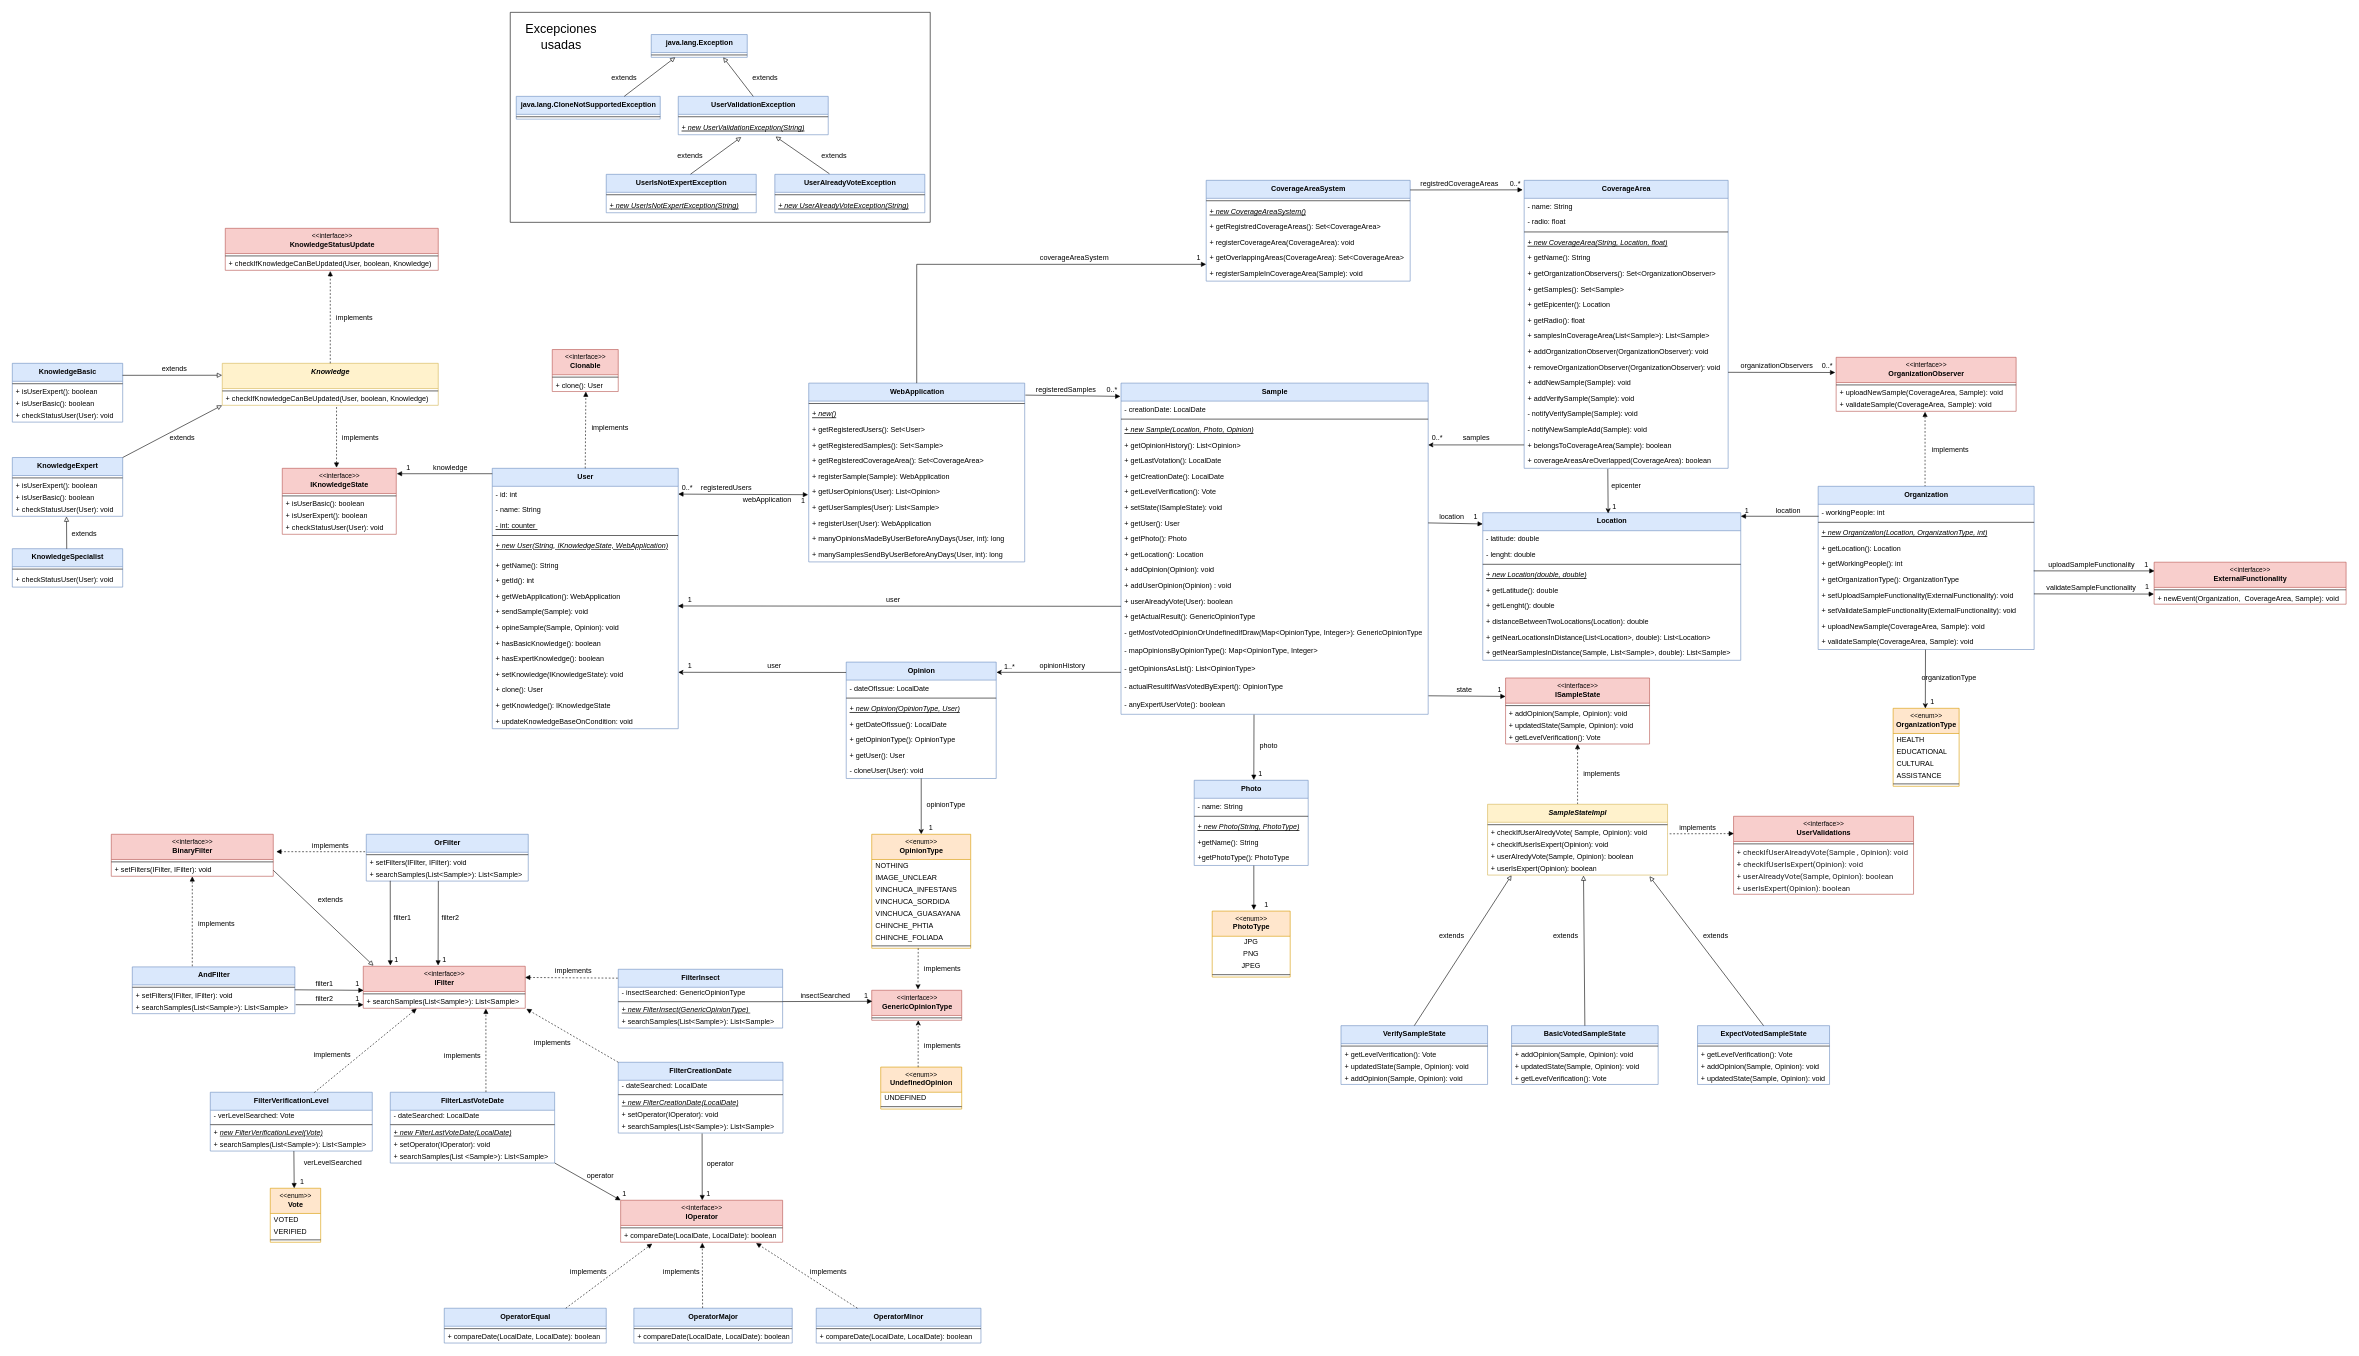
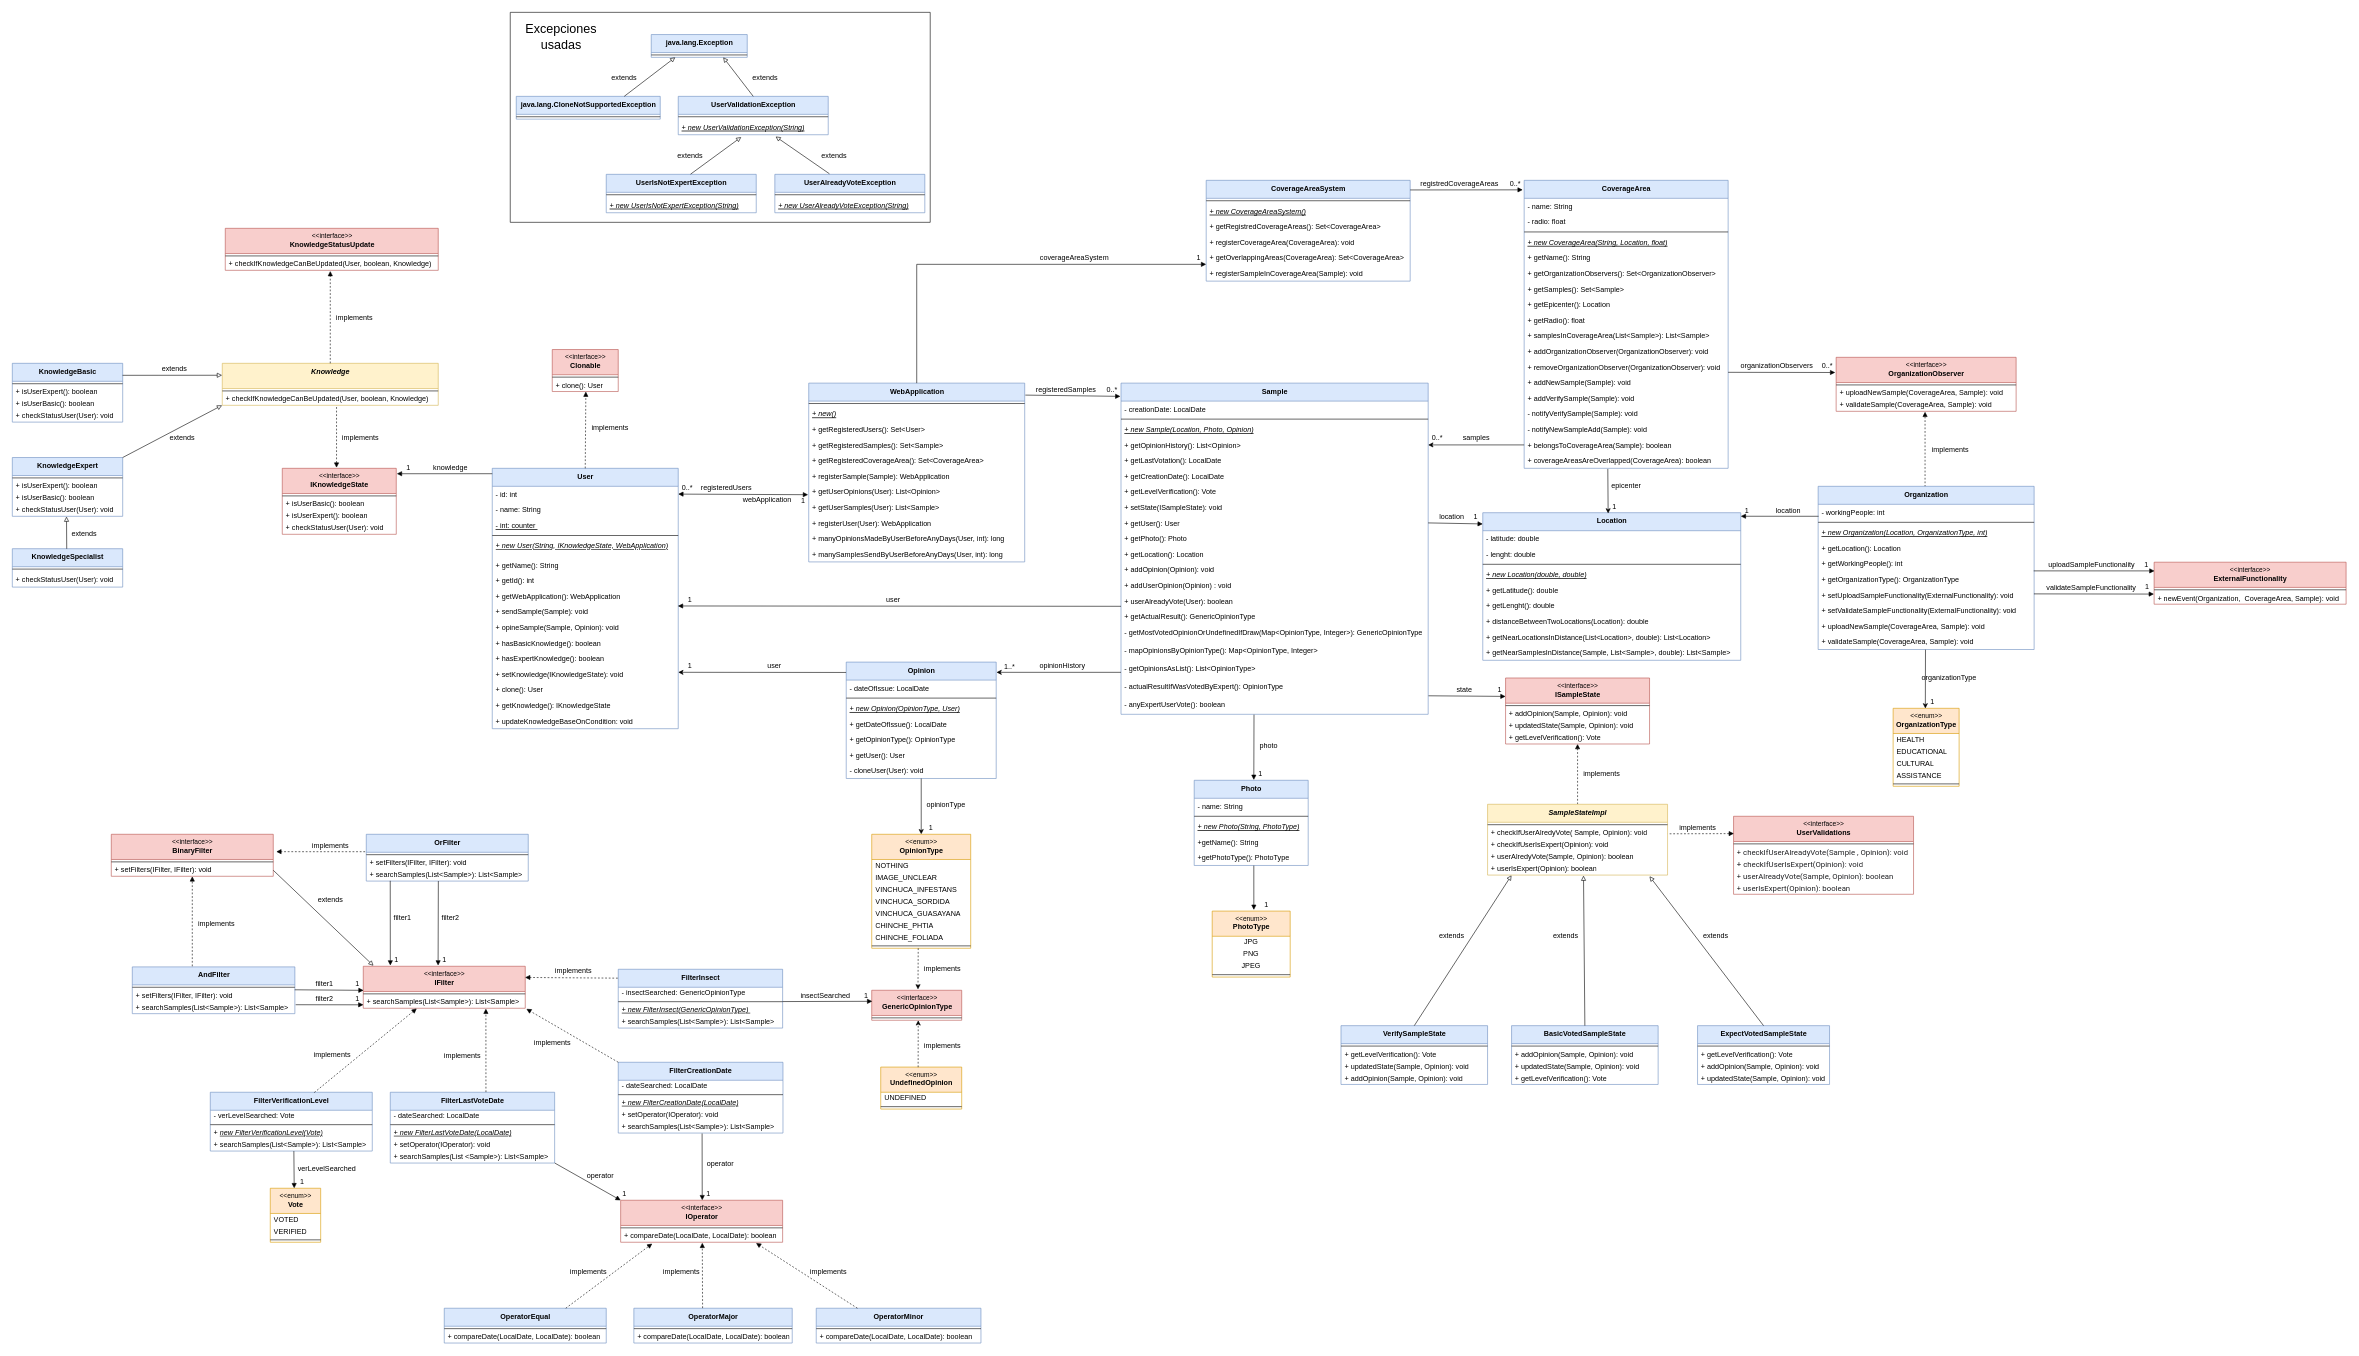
- <mxCell id="383" value="&lt;span style=&quot;&quot;&gt;verLevelSearched&lt;/span&gt;" style="text;html=1;align=center;verticalAlign=middle;resizable=0;points=[];autosize=1;strokeColor=none;fillColor=none;fontSize=12;" parent="1" vertex="1"><mxGeometry x="499" y="1928" width="110" height="20" as="geometry" /></mxCell>
+ <mxCell id="383" value="&lt;span style=&quot;&quot;&gt;verLevelSearched&lt;/span&gt;" style="text;html=1;align=center;verticalAlign=middle;resizable=0;points=[];autosize=1;strokeColor=none;fillColor=none;fontSize=12;" parent="1" vertex="1"><mxGeometry x="489" y="1938" width="110" height="20" as="geometry" /></mxCell>
